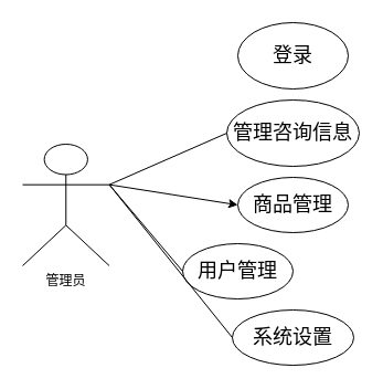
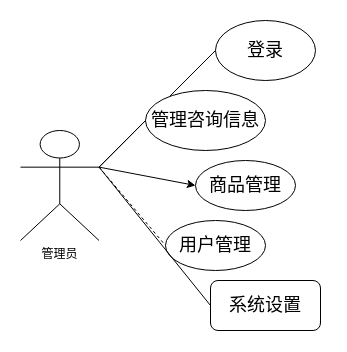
+ <mxCell id="4" value="" style="endArrow=none;html=1;rounded=0;entryX=0;entryY=0.5;entryDx=0;entryDy=0;exitX=1;exitY=0.333;exitDx=0;exitDy=0;exitPerimeter=0;" edge="1" parent="1" source="2" target="3"><mxGeometry width="50" height="50" relative="1" as="geometry"><mxPoint x="350" y="280" as="sourcePoint" /><mxPoint x="400" y="230" as="targetPoint" /></mxGeometry></mxCell>
- <mxCell id="5" value="&lt;font style=&quot;font-size: 18px&quot;&gt;管理咨询信息&lt;/font&gt;" style="ellipse;whiteSpace=wrap;html=1;" vertex="1" parent="1"><mxGeometry x="205" y="90" width="120" height="60" as="geometry" /></mxCell>
+ <mxCell id="5" value="&lt;font style=&quot;font-size: 18px&quot;&gt;管理咨询信息&lt;/font&gt;" style="ellipse;whiteSpace=wrap;html=1;" vertex="1" parent="1"><mxGeometry x="145" y="90" width="120" height="60" as="geometry" /></mxCell>
- <mxCell id="6" value="&lt;font style=&quot;font-size: 18px&quot;&gt;商品管理&lt;/font&gt;" style="ellipse;whiteSpace=wrap;html=1;" vertex="1" parent="1"><mxGeometry x="215" y="160" width="100" height="50" as="geometry" /></mxCell>
+ <mxCell id="6" value="&lt;font style=&quot;font-size: 18px&quot;&gt;商品管理&lt;/font&gt;" style="ellipse;whiteSpace=wrap;html=1;" vertex="1" parent="1"><mxGeometry x="195" y="160" width="100" height="50" as="geometry" /></mxCell>
- <mxCell id="10" value="" style="endArrow=none;html=1;rounded=0;fontSize=18;exitX=1;exitY=0.333;exitDx=0;exitDy=0;exitPerimeter=0;entryX=0;entryY=0.5;entryDx=0;entryDy=0;" edge="1" parent="1" source="2" target="7"><mxGeometry width="50" height="50" relative="1" as="geometry"><mxPoint x="140" y="230" as="sourcePoint" /><mxPoint x="190" y="180" as="targetPoint" /></mxGeometry></mxCell>
+ <mxCell id="10" value="" style="endArrow=none;html=1;rounded=0;fontSize=18;exitX=1;exitY=0.333;exitDx=0;exitDy=0;exitPerimeter=0;entryX=0;entryY=0.5;entryDx=0;entryDy=0;dashed=1;" edge="1" parent="1" source="2" target="7"><mxGeometry width="50" height="50" relative="1" as="geometry"><mxPoint x="140" y="230" as="sourcePoint" /><mxPoint x="190" y="180" as="targetPoint" /></mxGeometry></mxCell>
- <mxCell id="8" value="&lt;font style=&quot;font-size: 18px&quot;&gt;系统设置&lt;/font&gt;" style="ellipse;whiteSpace=wrap;html=1;" vertex="1" parent="1"><mxGeometry x="210" y="280" width="110" height="50" as="geometry" /></mxCell>
+ <mxCell id="8" value="&lt;font style=&quot;font-size: 18px&quot;&gt;系统设置&lt;/font&gt;" style="whiteSpace=wrap;html=1;rounded=1;" vertex="1" parent="1"><mxGeometry x="210" y="280" width="110" height="50" as="geometry" /></mxCell>
